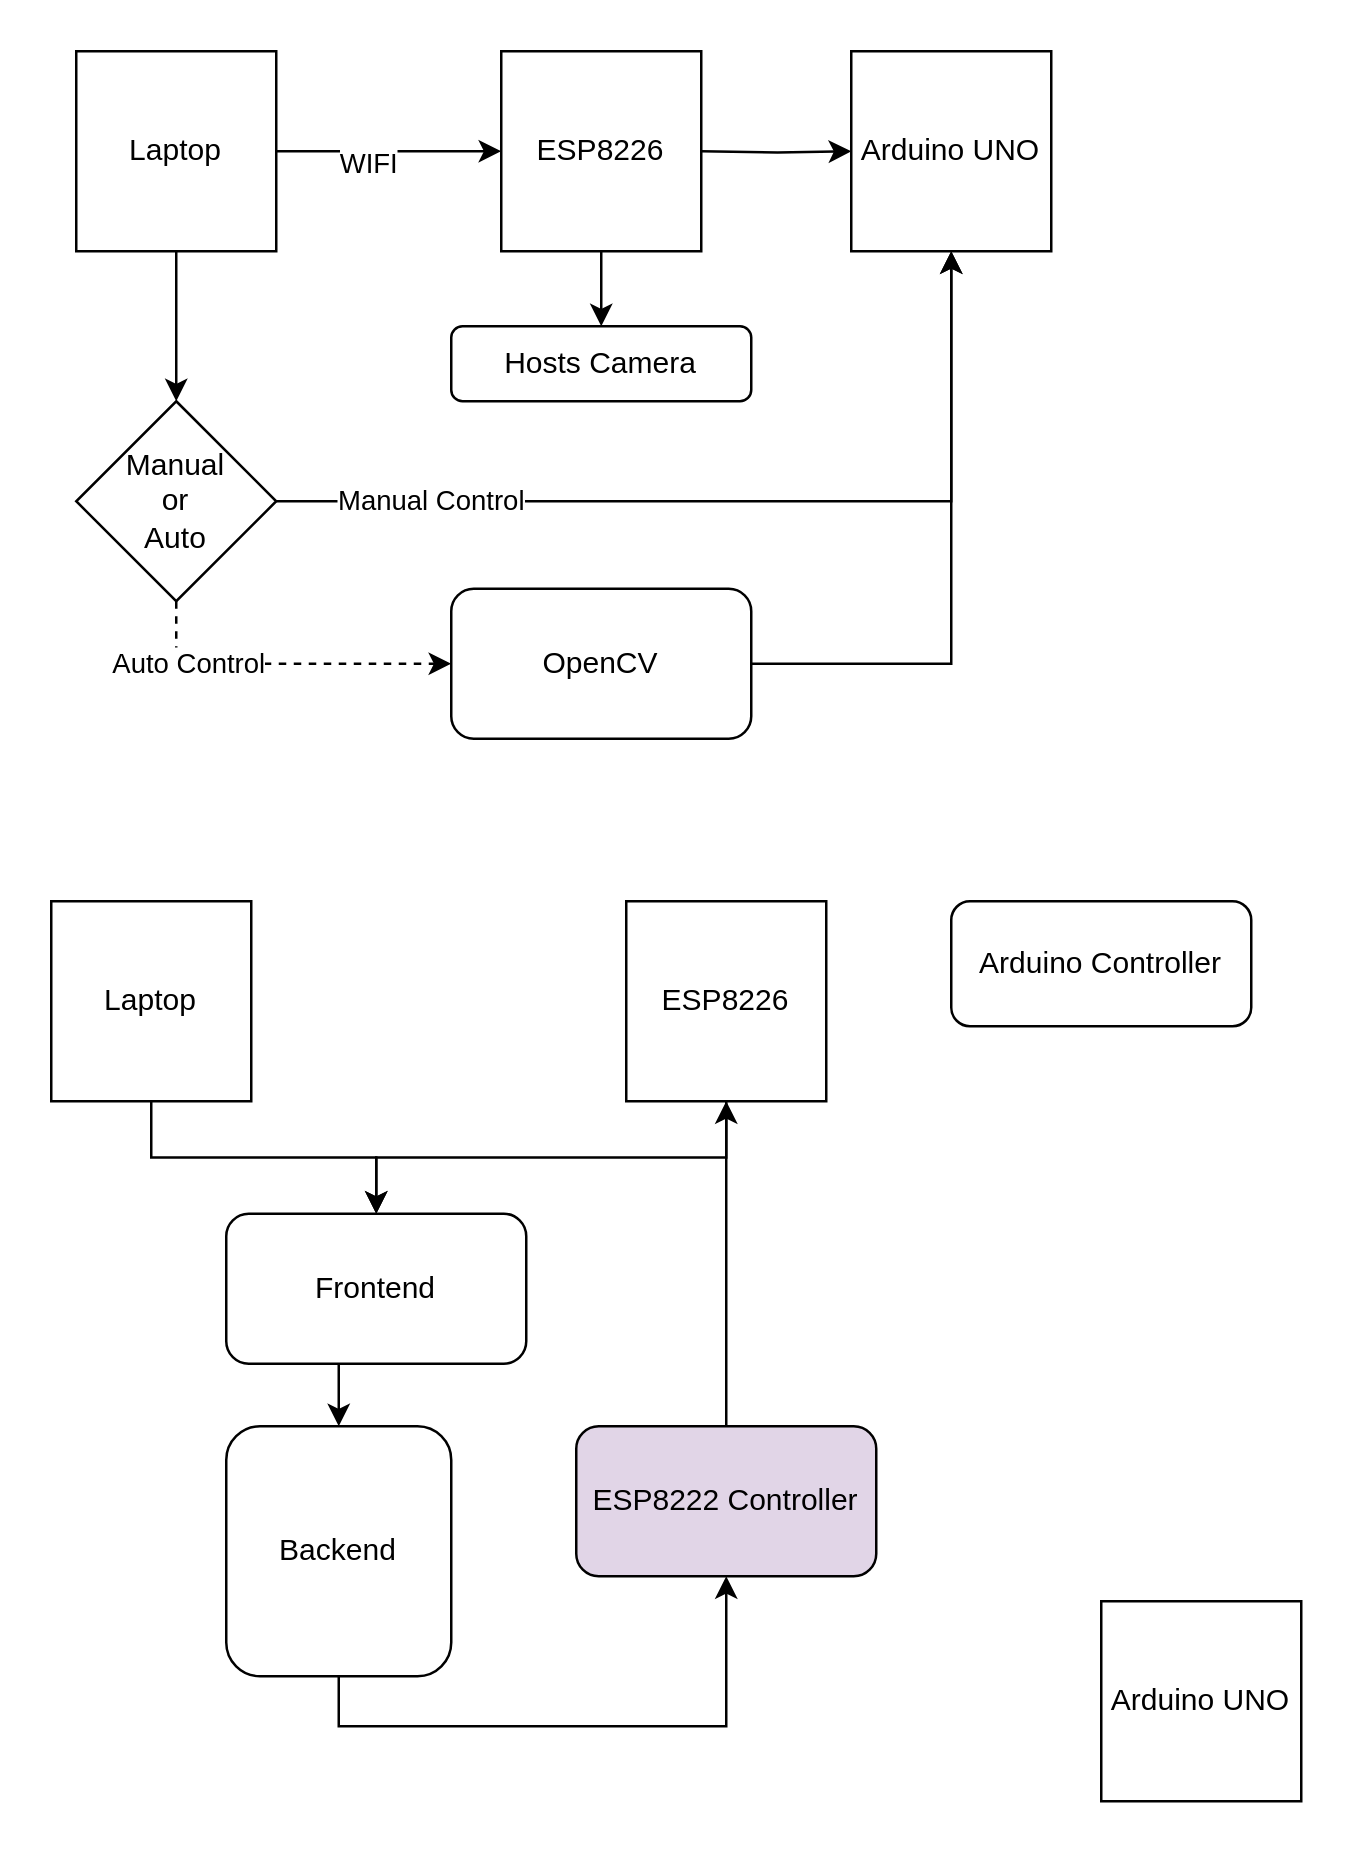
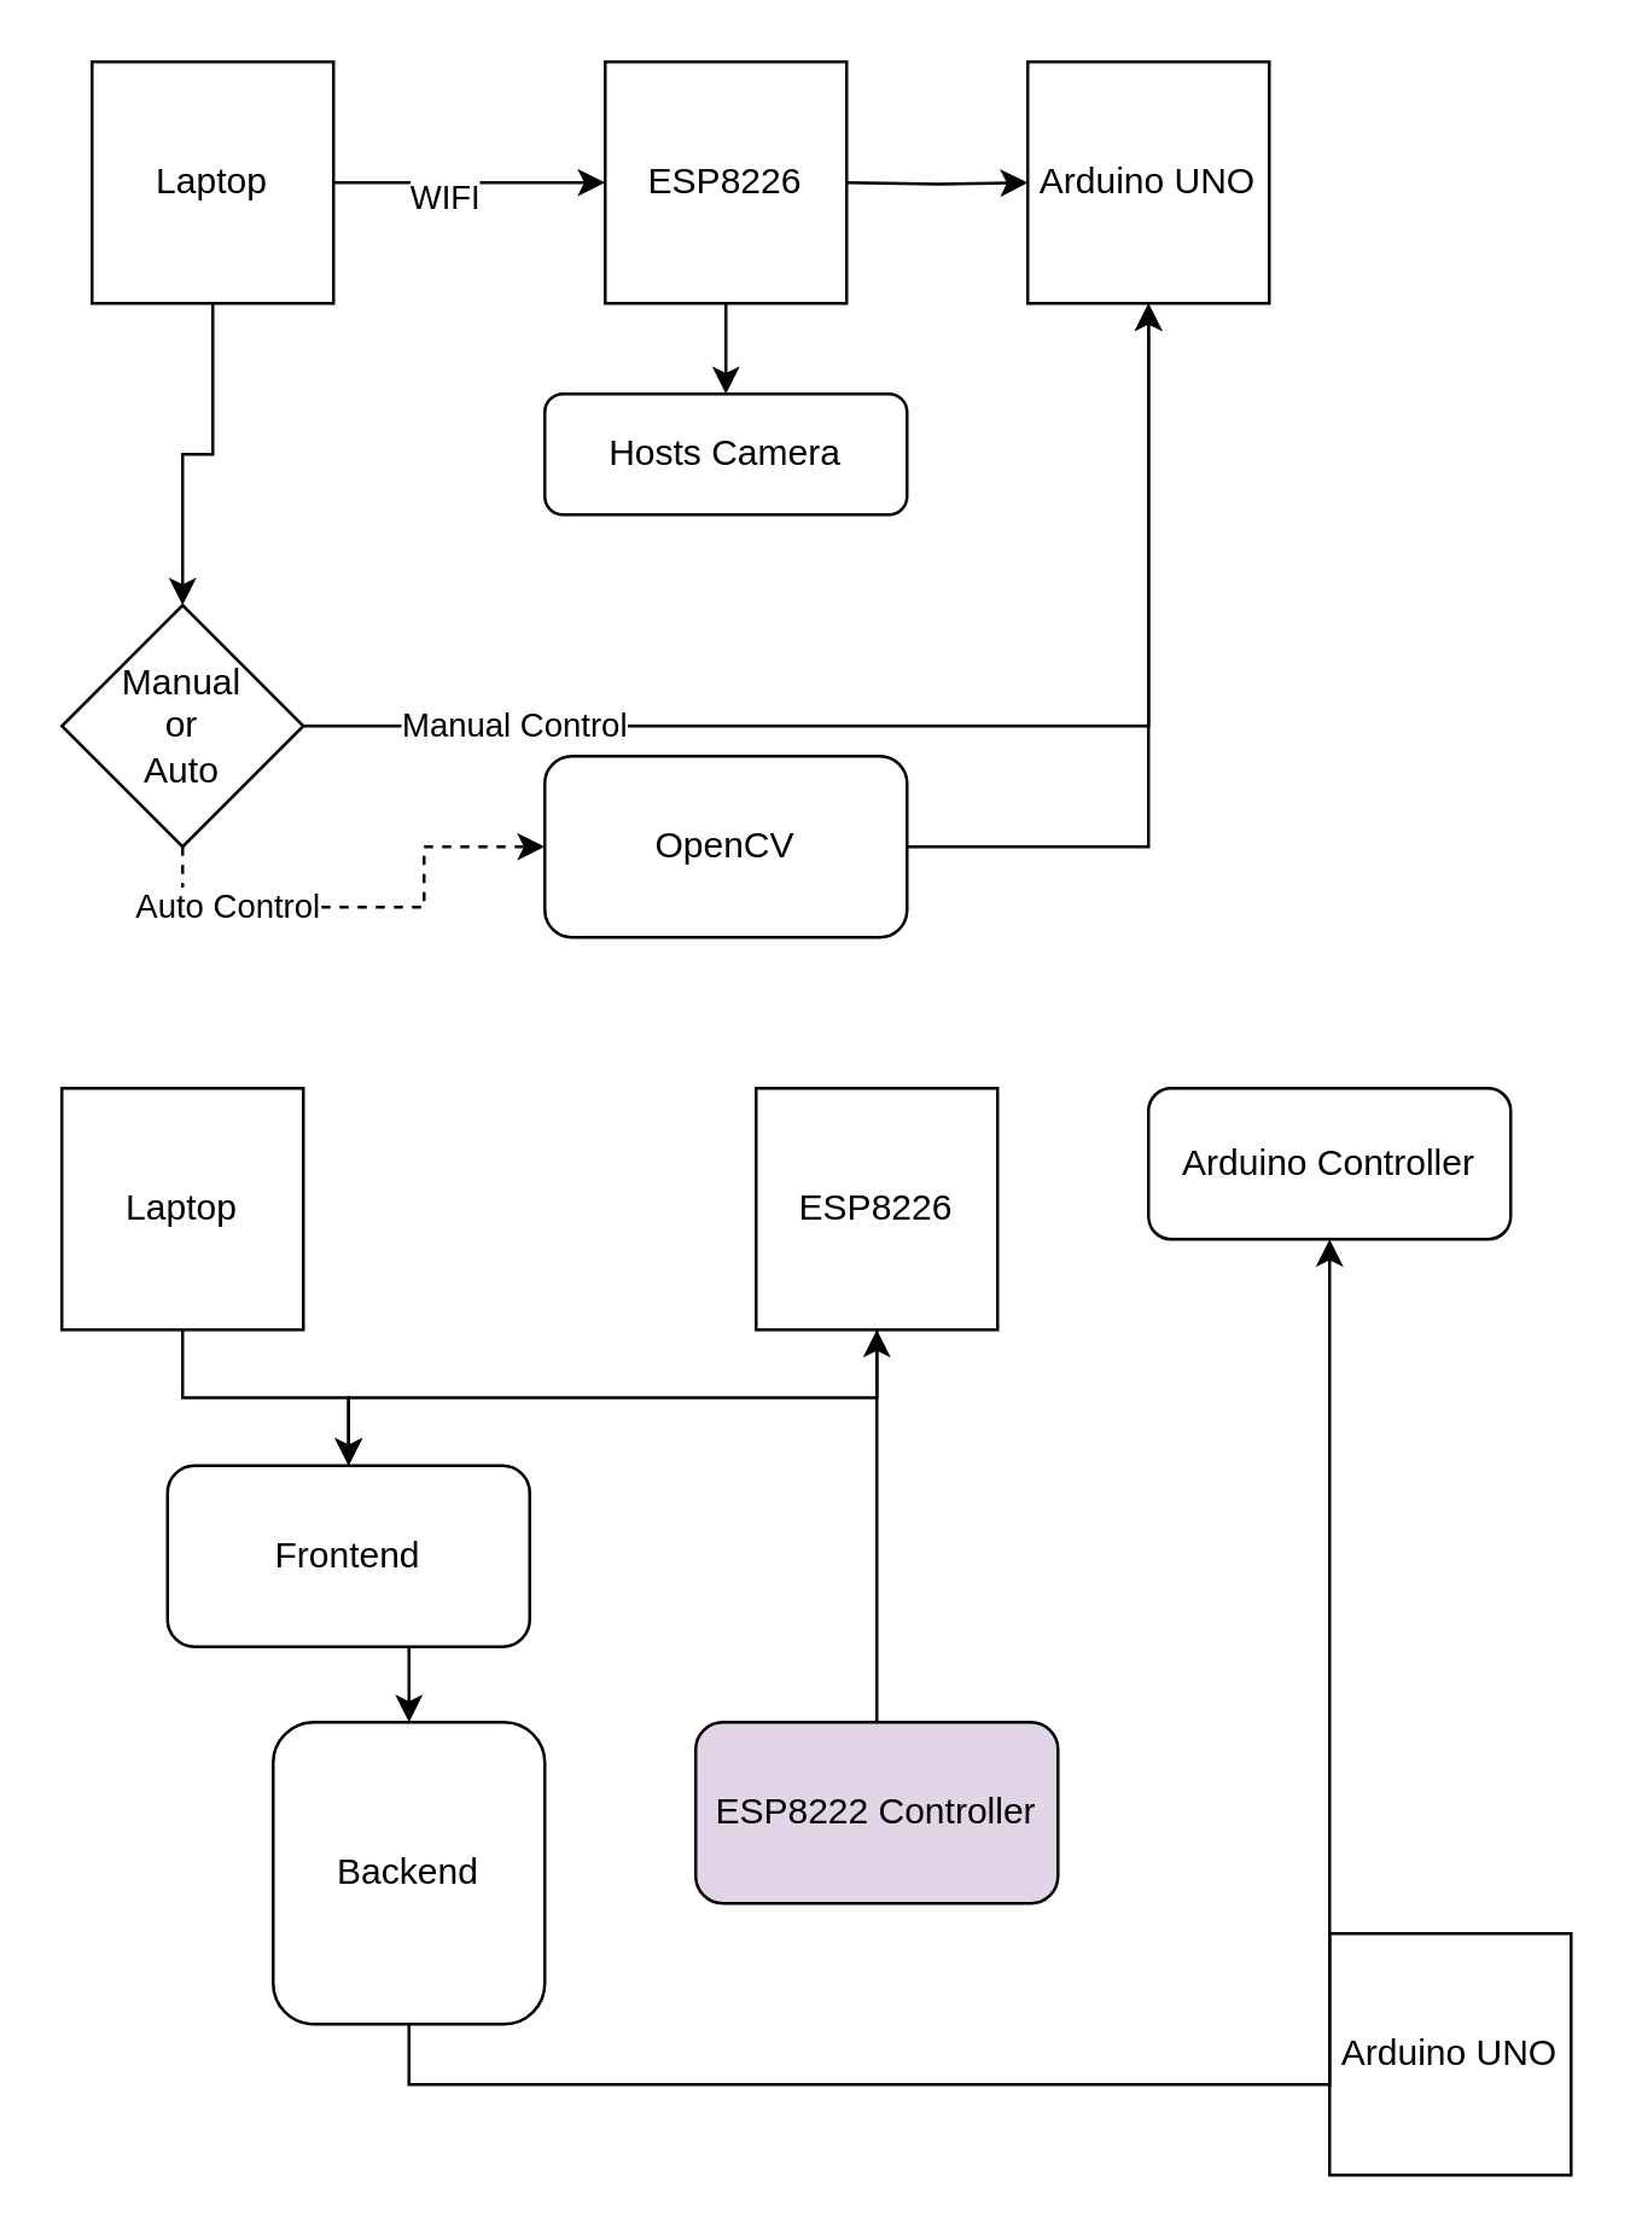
- <mxCell id="2" value="Hosts Camera" style="rounded=1;whiteSpace=wrap;html=1;fontSize=12;glass=0;strokeWidth=1;shadow=0;" parent="1" vertex="1"><mxGeometry x="180" y="130" width="120" height="30" as="geometry" /></mxCell>
+ <mxCell id="2" value="Hosts Camera" style="rounded=1;whiteSpace=wrap;html=1;fontSize=12;glass=0;strokeWidth=1;shadow=0;" parent="1" vertex="1"><mxGeometry x="180" y="130" width="120" height="40" as="geometry" /></mxCell>
- <mxCell id="15" value="Manual&lt;div&gt;or&lt;br&gt;&lt;div&gt;&lt;div&gt;Auto&lt;/div&gt;&lt;/div&gt;&lt;/div&gt;" style="rhombus;whiteSpace=wrap;html=1;" vertex="1" parent="1"><mxGeometry x="30" y="160" width="80" height="80" as="geometry" /></mxCell>
+ <mxCell id="15" value="Manual&lt;div&gt;or&lt;br&gt;&lt;div&gt;&lt;div&gt;Auto&lt;/div&gt;&lt;/div&gt;&lt;/div&gt;" style="rhombus;whiteSpace=wrap;html=1;" vertex="1" parent="1"><mxGeometry x="20" y="200" width="80" height="80" as="geometry" /></mxCell>
- <mxCell id="17" value="OpenCV" style="rounded=1;whiteSpace=wrap;html=1;" vertex="1" parent="1"><mxGeometry x="180" y="235" width="120" height="60" as="geometry" /></mxCell>
+ <mxCell id="17" value="OpenCV" style="rounded=1;whiteSpace=wrap;html=1;" vertex="1" parent="1"><mxGeometry x="180" y="250" width="120" height="60" as="geometry" /></mxCell>
- <mxCell id="25" value="Frontend" style="rounded=1;whiteSpace=wrap;html=1;" vertex="1" parent="1"><mxGeometry x="90" y="485" width="120" height="60" as="geometry" /></mxCell>
+ <mxCell id="25" value="Frontend" style="rounded=1;whiteSpace=wrap;html=1;" vertex="1" parent="1"><mxGeometry x="55" y="485" width="120" height="60" as="geometry" /></mxCell>
- <mxCell id="26" style="edgeStyle=orthogonalEdgeStyle;rounded=0;orthogonalLoop=1;jettySize=auto;html=1;exitX=0.5;exitY=1;exitDx=0;exitDy=0;entryX=0.5;entryY=1;entryDx=0;entryDy=0;" edge="1" parent="1" source="27" target="30"><mxGeometry relative="1" as="geometry" /></mxCell>
+ <mxCell id="26" style="edgeStyle=orthogonalEdgeStyle;rounded=0;orthogonalLoop=1;jettySize=auto;html=1;exitX=0.5;exitY=1;exitDx=0;exitDy=0;" edge="1" parent="1" source="27" target="28"><mxGeometry relative="1" as="geometry" /></mxCell>
